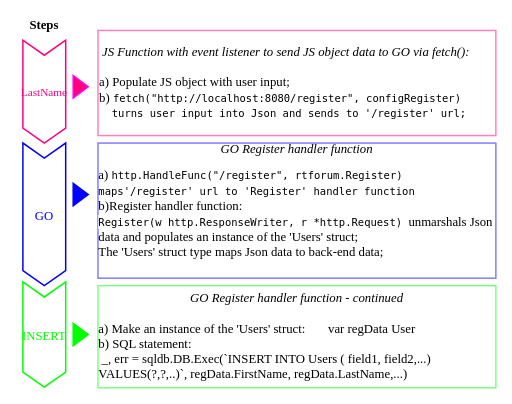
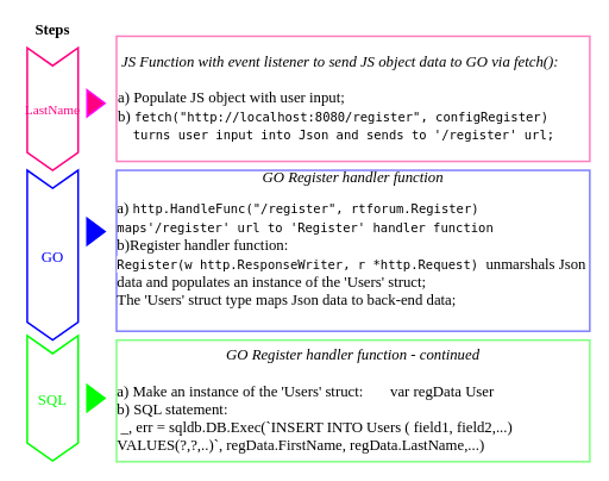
- <mxCell id="5" value="INSERT" style="shape=step;perimeter=stepPerimeter;fixedSize=1;points=[];fontFamily=Times New Roman;fontSize=17;strokeColor=#00FF00;fillColor=#FFFFFF;direction=south;strokeWidth=2;fontColor=#00FF00;" parent="1" vertex="1"><mxGeometry x="30" y="375" width="57" height="140" as="geometry" /></mxCell>
+ <mxCell id="5" value="SQL" style="shape=step;perimeter=stepPerimeter;fixedSize=1;points=[];fontFamily=Times New Roman;fontSize=17;strokeColor=#00FF00;fillColor=#FFFFFF;direction=south;strokeWidth=2;fontColor=#00FF00;" parent="1" vertex="1"><mxGeometry x="30" y="375" width="57" height="140" as="geometry" /></mxCell>
